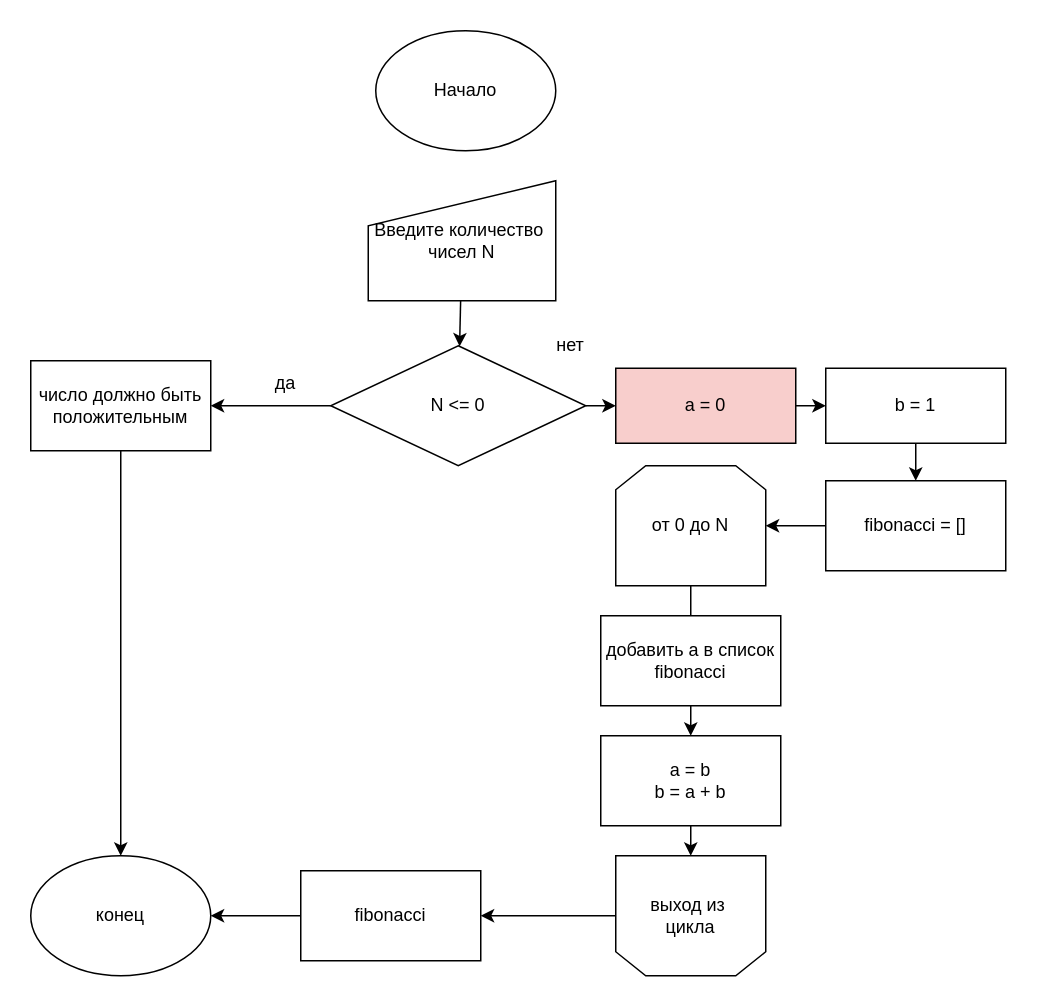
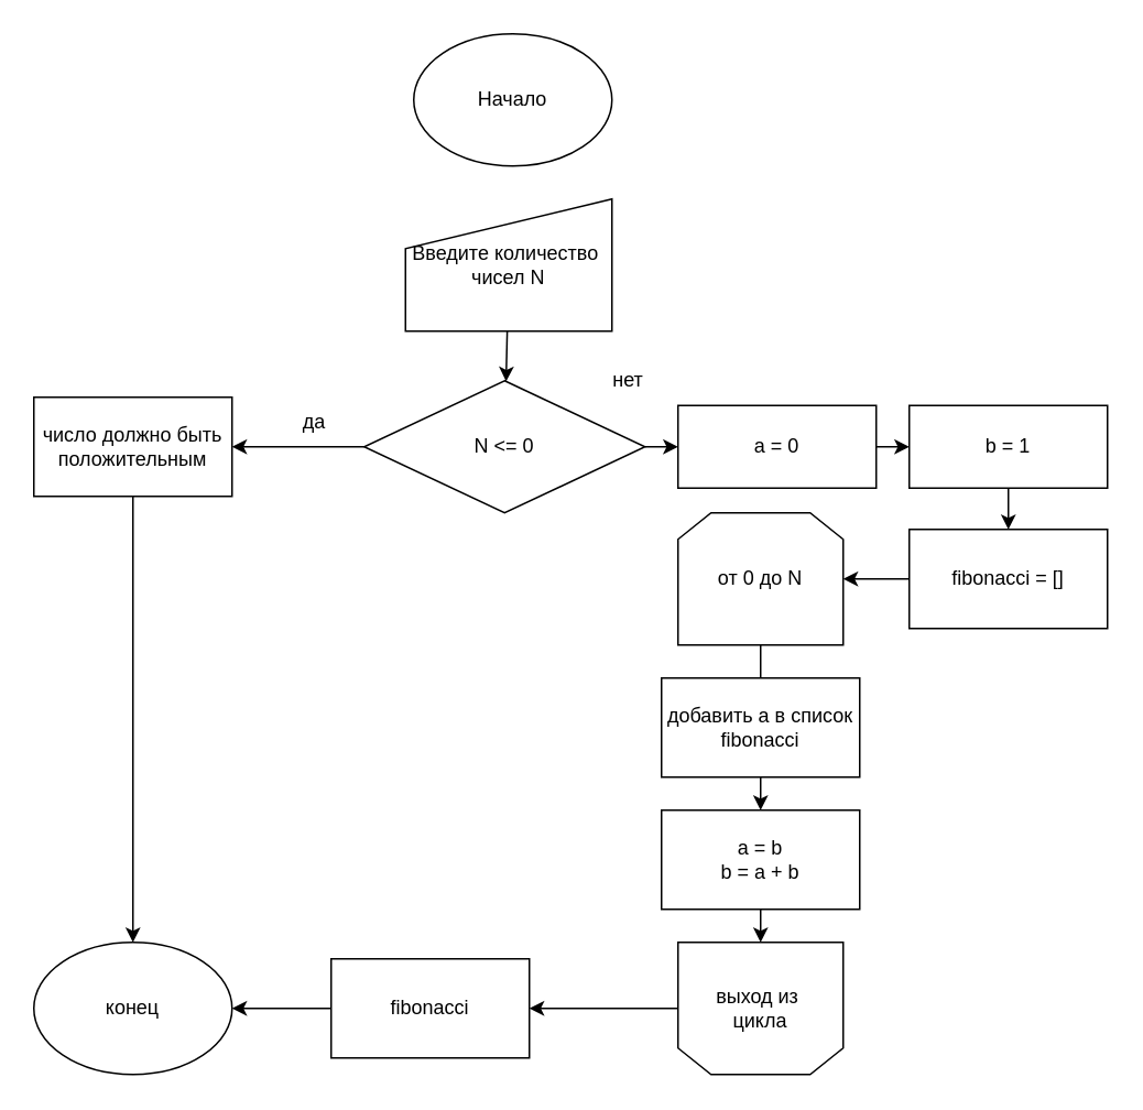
- <mxCell id="13" value="a = 0" style="rounded=0;whiteSpace=wrap;html=1;fillColor=#f8cecc;" vertex="1" parent="1"><mxGeometry x="410" y="245" width="120" height="50" as="geometry" /></mxCell>
+ <mxCell id="13" value="a = 0" style="rounded=0;whiteSpace=wrap;html=1;" vertex="1" parent="1"><mxGeometry x="410" y="245" width="120" height="50" as="geometry" /></mxCell>
